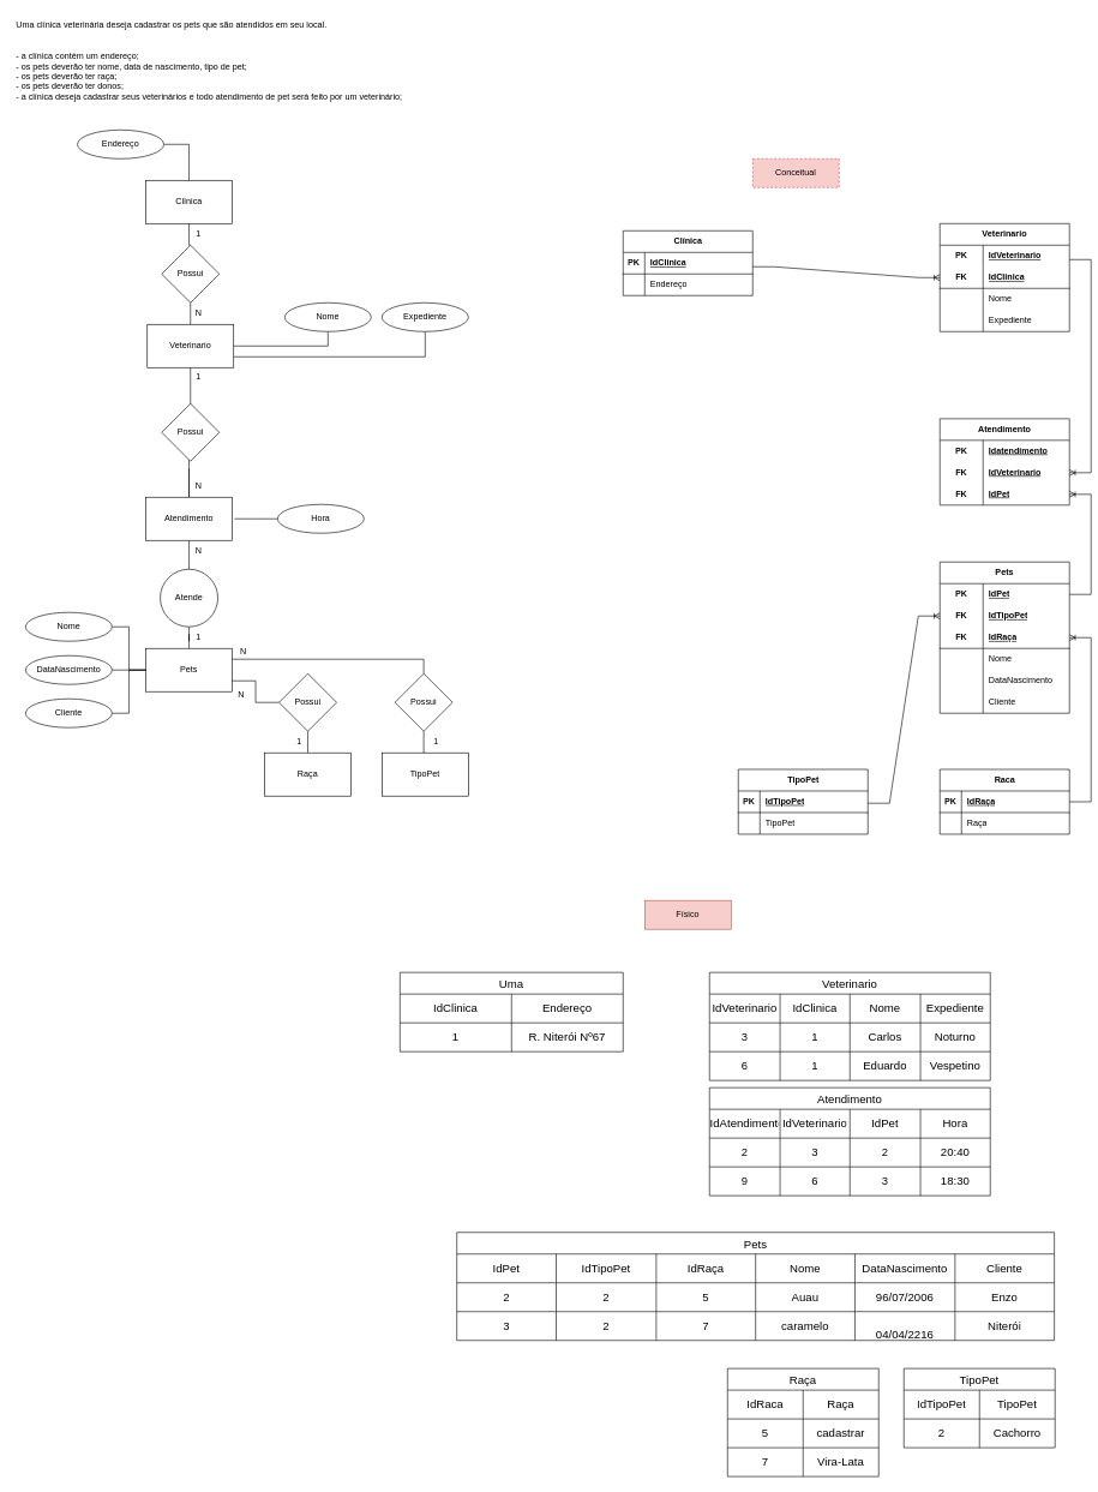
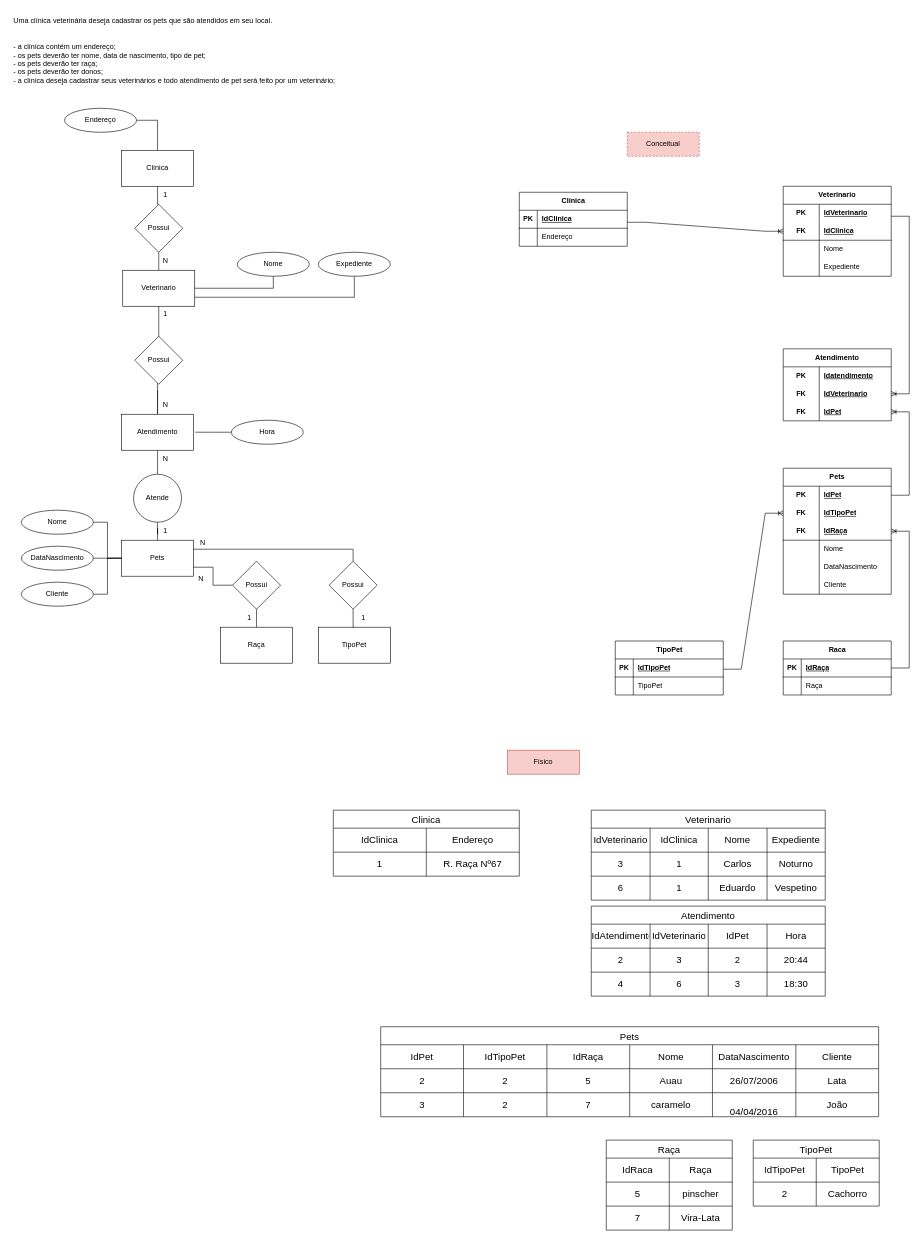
- <mxCell id="121" value="Físico" style="rounded=0;whiteSpace=wrap;html=1;fillColor=#f8cecc;strokeColor=#b85450;" parent="1" vertex="1"><mxGeometry x="895" y="1250" width="120" height="40" as="geometry" /></mxCell>
+ <mxCell id="121" value="Físico" style="rounded=0;whiteSpace=wrap;html=1;fillColor=#f8cecc;strokeColor=#b85450;" parent="1" vertex="1"><mxGeometry x="845" y="1250" width="120" height="40" as="geometry" /></mxCell>
- <mxCell id="114" value="Uma" style="shape=table;startSize=30;container=1;collapsible=0;childLayout=tableLayout;strokeColor=default;fontSize=16;" parent="1" vertex="1"><mxGeometry x="555" y="1350" width="310" height="110" as="geometry" /></mxCell>
+ <mxCell id="114" value="Clinica" style="shape=table;startSize=30;container=1;collapsible=0;childLayout=tableLayout;strokeColor=default;fontSize=16;" parent="1" vertex="1"><mxGeometry x="555" y="1350" width="310" height="110" as="geometry" /></mxCell>
- <mxCell id="120" value="R. Niterói Nº67" style="shape=partialRectangle;html=1;whiteSpace=wrap;connectable=0;strokeColor=inherit;overflow=hidden;fillColor=none;top=0;left=0;bottom=0;right=0;pointerEvents=1;fontSize=16;" parent="118" vertex="1"><mxGeometry x="155" width="155" height="40" as="geometry"><mxRectangle width="155" height="40" as="alternateBounds" /></mxGeometry></mxCell>
+ <mxCell id="120" value="R. Raça Nº67" style="shape=partialRectangle;html=1;whiteSpace=wrap;connectable=0;strokeColor=inherit;overflow=hidden;fillColor=none;top=0;left=0;bottom=0;right=0;pointerEvents=1;fontSize=16;" parent="118" vertex="1"><mxGeometry x="155" width="155" height="40" as="geometry"><mxRectangle width="155" height="40" as="alternateBounds" /></mxGeometry></mxCell>
- <mxCell id="149" value="20:40" style="shape=partialRectangle;html=1;whiteSpace=wrap;connectable=0;strokeColor=inherit;overflow=hidden;fillColor=none;top=0;left=0;bottom=0;right=0;pointerEvents=1;fontSize=16;" vertex="1" parent="145"><mxGeometry x="293" width="97" height="40" as="geometry"><mxRectangle width="97" height="40" as="alternateBounds" /></mxGeometry></mxCell>
+ <mxCell id="149" value="20:44" style="shape=partialRectangle;html=1;whiteSpace=wrap;connectable=0;strokeColor=inherit;overflow=hidden;fillColor=none;top=0;left=0;bottom=0;right=0;pointerEvents=1;fontSize=16;" vertex="1" parent="145"><mxGeometry x="293" width="97" height="40" as="geometry"><mxRectangle width="97" height="40" as="alternateBounds" /></mxGeometry></mxCell>
- <mxCell id="151" value="9" style="shape=partialRectangle;html=1;whiteSpace=wrap;connectable=0;strokeColor=inherit;overflow=hidden;fillColor=none;top=0;left=0;bottom=0;right=0;pointerEvents=1;fontSize=16;" vertex="1" parent="150"><mxGeometry width="98" height="40" as="geometry"><mxRectangle width="98" height="40" as="alternateBounds" /></mxGeometry></mxCell>
+ <mxCell id="151" value="4" style="shape=partialRectangle;html=1;whiteSpace=wrap;connectable=0;strokeColor=inherit;overflow=hidden;fillColor=none;top=0;left=0;bottom=0;right=0;pointerEvents=1;fontSize=16;" vertex="1" parent="150"><mxGeometry width="98" height="40" as="geometry"><mxRectangle width="98" height="40" as="alternateBounds" /></mxGeometry></mxCell>
- <mxCell id="171" value="96/07/2006" style="shape=partialRectangle;html=1;whiteSpace=wrap;connectable=0;strokeColor=inherit;overflow=hidden;fillColor=none;top=0;left=0;bottom=0;right=0;pointerEvents=1;fontSize=16;" vertex="1" parent="166"><mxGeometry x="553" width="139" height="40" as="geometry"><mxRectangle width="139" height="40" as="alternateBounds" /></mxGeometry></mxCell>
+ <mxCell id="171" value="26/07/2006" style="shape=partialRectangle;html=1;whiteSpace=wrap;connectable=0;strokeColor=inherit;overflow=hidden;fillColor=none;top=0;left=0;bottom=0;right=0;pointerEvents=1;fontSize=16;" vertex="1" parent="166"><mxGeometry x="553" width="139" height="40" as="geometry"><mxRectangle width="139" height="40" as="alternateBounds" /></mxGeometry></mxCell>
- <mxCell id="172" value="Enzo" style="shape=partialRectangle;html=1;whiteSpace=wrap;connectable=0;strokeColor=inherit;overflow=hidden;fillColor=none;top=0;left=0;bottom=0;right=0;pointerEvents=1;fontSize=16;" vertex="1" parent="166"><mxGeometry x="692" width="138" height="40" as="geometry"><mxRectangle width="138" height="40" as="alternateBounds" /></mxGeometry></mxCell>
+ <mxCell id="172" value="Lata" style="shape=partialRectangle;html=1;whiteSpace=wrap;connectable=0;strokeColor=inherit;overflow=hidden;fillColor=none;top=0;left=0;bottom=0;right=0;pointerEvents=1;fontSize=16;" vertex="1" parent="166"><mxGeometry x="692" width="138" height="40" as="geometry"><mxRectangle width="138" height="40" as="alternateBounds" /></mxGeometry></mxCell>
- <mxCell id="178" value="&lt;br&gt;&lt;span style=&quot;color: rgb(0, 0, 0); font-family: Helvetica; font-size: 16px; font-style: normal; font-variant-ligatures: normal; font-variant-caps: normal; font-weight: 400; letter-spacing: normal; orphans: 2; text-align: center; text-indent: 0px; text-transform: none; widows: 2; word-spacing: 0px; -webkit-text-stroke-width: 0px; background-color: rgb(251, 251, 251); text-decoration-thickness: initial; text-decoration-style: initial; text-decoration-color: initial; float: none; display: inline !important;&quot;&gt;04/04/2216&lt;br&gt;&lt;/span&gt;" style="shape=partialRectangle;html=1;whiteSpace=wrap;connectable=0;strokeColor=inherit;overflow=hidden;fillColor=none;top=0;left=0;bottom=0;right=0;pointerEvents=1;fontSize=16;" vertex="1" parent="173"><mxGeometry x="553" width="139" height="40" as="geometry"><mxRectangle width="139" height="40" as="alternateBounds" /></mxGeometry></mxCell>
+ <mxCell id="178" value="&lt;br&gt;&lt;span style=&quot;color: rgb(0, 0, 0); font-family: Helvetica; font-size: 16px; font-style: normal; font-variant-ligatures: normal; font-variant-caps: normal; font-weight: 400; letter-spacing: normal; orphans: 2; text-align: center; text-indent: 0px; text-transform: none; widows: 2; word-spacing: 0px; -webkit-text-stroke-width: 0px; background-color: rgb(251, 251, 251); text-decoration-thickness: initial; text-decoration-style: initial; text-decoration-color: initial; float: none; display: inline !important;&quot;&gt;04/04/2016&lt;br&gt;&lt;/span&gt;" style="shape=partialRectangle;html=1;whiteSpace=wrap;connectable=0;strokeColor=inherit;overflow=hidden;fillColor=none;top=0;left=0;bottom=0;right=0;pointerEvents=1;fontSize=16;" vertex="1" parent="173"><mxGeometry x="553" width="139" height="40" as="geometry"><mxRectangle width="139" height="40" as="alternateBounds" /></mxGeometry></mxCell>
- <mxCell id="179" value="Niterói" style="shape=partialRectangle;html=1;whiteSpace=wrap;connectable=0;strokeColor=inherit;overflow=hidden;fillColor=none;top=0;left=0;bottom=0;right=0;pointerEvents=1;fontSize=16;" vertex="1" parent="173"><mxGeometry x="692" width="138" height="40" as="geometry"><mxRectangle width="138" height="40" as="alternateBounds" /></mxGeometry></mxCell>
+ <mxCell id="179" value="João" style="shape=partialRectangle;html=1;whiteSpace=wrap;connectable=0;strokeColor=inherit;overflow=hidden;fillColor=none;top=0;left=0;bottom=0;right=0;pointerEvents=1;fontSize=16;" vertex="1" parent="173"><mxGeometry x="692" width="138" height="40" as="geometry"><mxRectangle width="138" height="40" as="alternateBounds" /></mxGeometry></mxCell>
- <mxCell id="193" value="cadastrar" style="shape=partialRectangle;html=1;whiteSpace=wrap;connectable=0;strokeColor=inherit;overflow=hidden;fillColor=none;top=0;left=0;bottom=0;right=0;pointerEvents=1;fontSize=16;" vertex="1" parent="191"><mxGeometry x="105" width="105" height="40" as="geometry"><mxRectangle width="105" height="40" as="alternateBounds" /></mxGeometry></mxCell>
+ <mxCell id="193" value="pinscher" style="shape=partialRectangle;html=1;whiteSpace=wrap;connectable=0;strokeColor=inherit;overflow=hidden;fillColor=none;top=0;left=0;bottom=0;right=0;pointerEvents=1;fontSize=16;" vertex="1" parent="191"><mxGeometry x="105" width="105" height="40" as="geometry"><mxRectangle width="105" height="40" as="alternateBounds" /></mxGeometry></mxCell>
